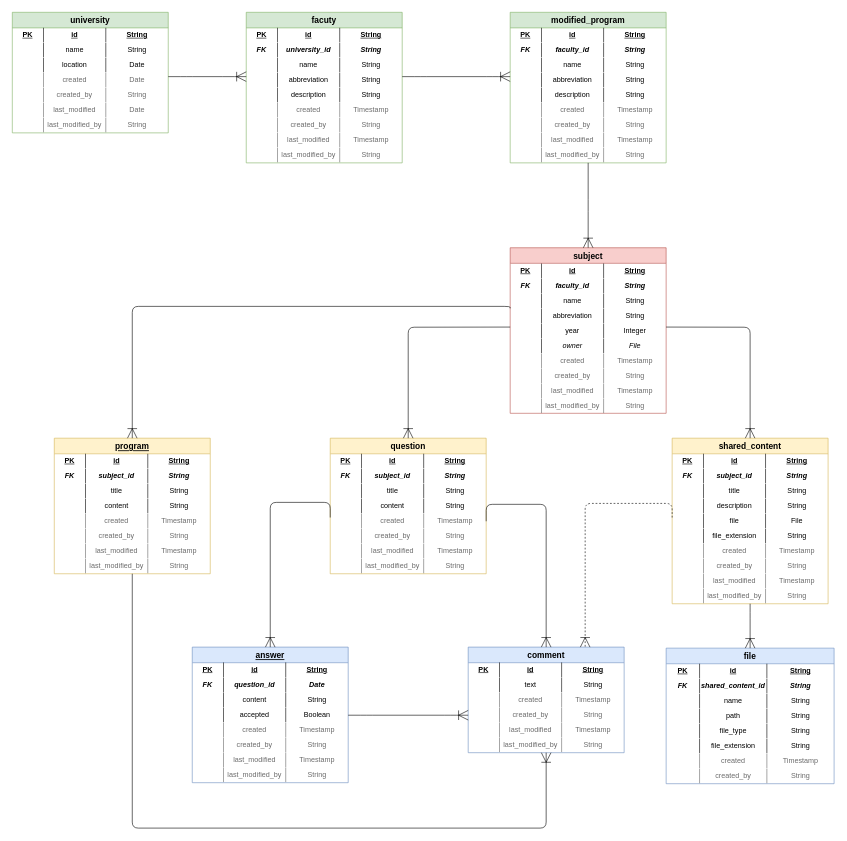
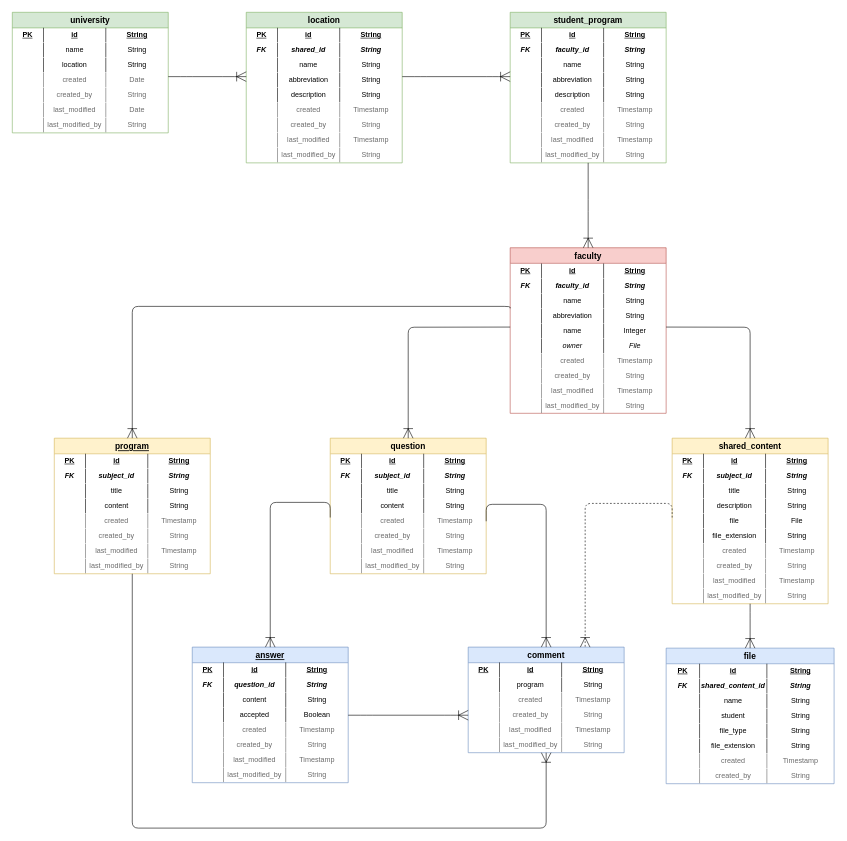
- <mxCell id="50" value="facuty" style="swimlane;fontStyle=1;childLayout=stackLayout;horizontal=1;startSize=26;fillColor=#d5e8d4;horizontalStack=0;resizeParent=1;resizeParentMax=0;resizeLast=0;collapsible=1;marginBottom=0;swimlaneFillColor=#ffffff;align=center;fontSize=14;rounded=0;shadow=0;glass=0;strokeWidth=1;strokeColor=#82b366;" vertex="1" parent="1"><mxGeometry x="410" y="20" width="260" height="251" as="geometry" /></mxCell>
+ <mxCell id="50" value="location" style="swimlane;fontStyle=1;childLayout=stackLayout;horizontal=1;startSize=26;fillColor=#d5e8d4;horizontalStack=0;resizeParent=1;resizeParentMax=0;resizeLast=0;collapsible=1;marginBottom=0;swimlaneFillColor=#ffffff;align=center;fontSize=14;rounded=0;shadow=0;glass=0;strokeWidth=1;strokeColor=#82b366;" vertex="1" parent="1"><mxGeometry x="410" y="20" width="260" height="251" as="geometry" /></mxCell>
- <mxCell id="9" value="modified_program" style="swimlane;fontStyle=1;childLayout=stackLayout;horizontal=1;startSize=26;fillColor=#d5e8d4;horizontalStack=0;resizeParent=1;resizeParentMax=0;resizeLast=0;collapsible=1;marginBottom=0;swimlaneFillColor=#ffffff;align=center;fontSize=14;rounded=0;shadow=0;glass=0;strokeWidth=1;strokeColor=#82b366;" vertex="1" parent="1"><mxGeometry x="850" y="20" width="260" height="251" as="geometry" /></mxCell>
+ <mxCell id="9" value="student_program" style="swimlane;fontStyle=1;childLayout=stackLayout;horizontal=1;startSize=26;fillColor=#d5e8d4;horizontalStack=0;resizeParent=1;resizeParentMax=0;resizeLast=0;collapsible=1;marginBottom=0;swimlaneFillColor=#ffffff;align=center;fontSize=14;rounded=0;shadow=0;glass=0;strokeWidth=1;strokeColor=#82b366;" vertex="1" parent="1"><mxGeometry x="850" y="20" width="260" height="251" as="geometry" /></mxCell>
- <mxCell id="52" value="&lt;table style=&quot;width: 100% ; height: 100% ; border-collapse: collapse&quot; width=&quot;100%&quot;&gt;&lt;tbody&gt;&lt;tr&gt;&lt;td width=&quot;20%&quot; align=&quot;center&quot;&gt;&lt;b&gt;&lt;span&gt;FK&lt;/span&gt;&lt;br&gt;&lt;/b&gt;&lt;/td&gt;&lt;td style=&quot;border-left: 1px solid ; border-right: 1px solid&quot; width=&quot;40%&quot; align=&quot;center&quot;&gt;&lt;b&gt;&lt;span&gt;university_id&lt;/span&gt;&lt;/b&gt;&lt;/td&gt;&lt;td width=&quot;40%&quot; align=&quot;center&quot;&gt;&lt;b&gt;&lt;span&gt;String&lt;/span&gt;&lt;br&gt;&lt;/b&gt;&lt;/td&gt;&lt;/tr&gt;&lt;/tbody&gt;&lt;/table&gt;" style="text;html=1;strokeColor=none;fillColor=none;overflow=fill;rounded=0;shadow=0;glass=0;align=left;fontStyle=2" vertex="1" parent="50"><mxGeometry y="51" width="260" height="25" as="geometry" /></mxCell>
+ <mxCell id="52" value="&lt;table style=&quot;width: 100% ; height: 100% ; border-collapse: collapse&quot; width=&quot;100%&quot;&gt;&lt;tbody&gt;&lt;tr&gt;&lt;td width=&quot;20%&quot; align=&quot;center&quot;&gt;&lt;b&gt;&lt;span&gt;FK&lt;/span&gt;&lt;br&gt;&lt;/b&gt;&lt;/td&gt;&lt;td style=&quot;border-left: 1px solid ; border-right: 1px solid&quot; width=&quot;40%&quot; align=&quot;center&quot;&gt;&lt;b&gt;&lt;span&gt;shared_id&lt;/span&gt;&lt;/b&gt;&lt;/td&gt;&lt;td width=&quot;40%&quot; align=&quot;center&quot;&gt;&lt;b&gt;&lt;span&gt;String&lt;/span&gt;&lt;br&gt;&lt;/b&gt;&lt;/td&gt;&lt;/tr&gt;&lt;/tbody&gt;&lt;/table&gt;" style="text;html=1;strokeColor=none;fillColor=none;overflow=fill;rounded=0;shadow=0;glass=0;align=left;fontStyle=2" vertex="1" parent="50"><mxGeometry y="51" width="260" height="25" as="geometry" /></mxCell>
- <mxCell id="63" value="&lt;table style=&quot;width: 100% ; height: 100% ; border-collapse: collapse&quot; width=&quot;100%&quot;&gt;&lt;tbody&gt;&lt;tr&gt;&lt;td width=&quot;20%&quot; align=&quot;center&quot;&gt;&lt;/td&gt;&lt;td style=&quot;border-left: 1px solid ; border-right: 1px solid&quot; width=&quot;40%&quot; align=&quot;center&quot;&gt;location&lt;/td&gt;&lt;td width=&quot;40%&quot; align=&quot;center&quot;&gt;&lt;span&gt;Date&lt;/span&gt;&lt;br&gt;&lt;/td&gt;&lt;/tr&gt;&lt;/tbody&gt;&lt;/table&gt;" style="text;html=1;strokeColor=none;fillColor=none;overflow=fill;rounded=0;shadow=0;glass=0;align=left;fontStyle=0" vertex="1" parent="60"><mxGeometry y="76" width="260" height="25" as="geometry" /></mxCell>
+ <mxCell id="63" value="&lt;table style=&quot;width: 100% ; height: 100% ; border-collapse: collapse&quot; width=&quot;100%&quot;&gt;&lt;tbody&gt;&lt;tr&gt;&lt;td width=&quot;20%&quot; align=&quot;center&quot;&gt;&lt;/td&gt;&lt;td style=&quot;border-left: 1px solid ; border-right: 1px solid&quot; width=&quot;40%&quot; align=&quot;center&quot;&gt;location&lt;/td&gt;&lt;td width=&quot;40%&quot; align=&quot;center&quot;&gt;&lt;span&gt;String&lt;/span&gt;&lt;br&gt;&lt;/td&gt;&lt;/tr&gt;&lt;/tbody&gt;&lt;/table&gt;" style="text;html=1;strokeColor=none;fillColor=none;overflow=fill;rounded=0;shadow=0;glass=0;align=left;fontStyle=0" vertex="1" parent="60"><mxGeometry y="76" width="260" height="25" as="geometry" /></mxCell>
- <mxCell id="19" value="subject" style="swimlane;fontStyle=1;childLayout=stackLayout;horizontal=1;startSize=26;fillColor=#f8cecc;horizontalStack=0;resizeParent=1;resizeParentMax=0;resizeLast=0;collapsible=1;marginBottom=0;swimlaneFillColor=#ffffff;align=center;fontSize=14;rounded=0;shadow=0;glass=0;strokeWidth=1;strokeColor=#b85450;" vertex="1" parent="1"><mxGeometry x="850" y="412.5" width="260" height="276" as="geometry" /></mxCell>
+ <mxCell id="19" value="faculty" style="swimlane;fontStyle=1;childLayout=stackLayout;horizontal=1;startSize=26;fillColor=#f8cecc;horizontalStack=0;resizeParent=1;resizeParentMax=0;resizeLast=0;collapsible=1;marginBottom=0;swimlaneFillColor=#ffffff;align=center;fontSize=14;rounded=0;shadow=0;glass=0;strokeWidth=1;strokeColor=#b85450;" vertex="1" parent="1"><mxGeometry x="850" y="412.5" width="260" height="276" as="geometry" /></mxCell>
- <mxCell id="24" value="&lt;table style=&quot;width: 100% ; height: 100% ; border-collapse: collapse&quot; width=&quot;100%&quot;&gt;&lt;tbody&gt;&lt;tr&gt;&lt;td width=&quot;20%&quot; align=&quot;center&quot;&gt;&lt;br&gt;&lt;/td&gt;&lt;td style=&quot;border-left: 1px solid ; border-right: 1px solid&quot; width=&quot;40%&quot; align=&quot;center&quot;&gt;year&lt;/td&gt;&lt;td width=&quot;40%&quot; align=&quot;center&quot;&gt;Integer&lt;br&gt;&lt;/td&gt;&lt;/tr&gt;&lt;/tbody&gt;&lt;/table&gt;" style="text;html=1;strokeColor=none;fillColor=none;overflow=fill;rounded=0;shadow=0;glass=0;align=left;" vertex="1" parent="19"><mxGeometry y="126" width="260" height="25" as="geometry" /></mxCell>
+ <mxCell id="24" value="&lt;table style=&quot;width: 100% ; height: 100% ; border-collapse: collapse&quot; width=&quot;100%&quot;&gt;&lt;tbody&gt;&lt;tr&gt;&lt;td width=&quot;20%&quot; align=&quot;center&quot;&gt;&lt;br&gt;&lt;/td&gt;&lt;td style=&quot;border-left: 1px solid ; border-right: 1px solid&quot; width=&quot;40%&quot; align=&quot;center&quot;&gt;name&lt;/td&gt;&lt;td width=&quot;40%&quot; align=&quot;center&quot;&gt;Integer&lt;br&gt;&lt;/td&gt;&lt;/tr&gt;&lt;/tbody&gt;&lt;/table&gt;" style="text;html=1;strokeColor=none;fillColor=none;overflow=fill;rounded=0;shadow=0;glass=0;align=left;" vertex="1" parent="19"><mxGeometry y="126" width="260" height="25" as="geometry" /></mxCell>
- <mxCell id="70" value="&lt;table style=&quot;width: 100% ; height: 100% ; border-collapse: collapse&quot; width=&quot;100%&quot;&gt;&lt;tbody&gt;&lt;tr&gt;&lt;td width=&quot;20%&quot; align=&quot;center&quot;&gt;&lt;b&gt;FK&lt;/b&gt;&lt;/td&gt;&lt;td style=&quot;border-left: 1px solid ; border-right: 1px solid&quot; width=&quot;40%&quot; align=&quot;center&quot;&gt;&lt;b&gt;question_id&lt;/b&gt;&lt;/td&gt;&lt;td width=&quot;40%&quot; align=&quot;center&quot;&gt;&lt;b&gt;Date&lt;br&gt;&lt;/b&gt;&lt;/td&gt;&lt;/tr&gt;&lt;/tbody&gt;&lt;/table&gt;" style="text;html=1;strokeColor=none;fillColor=none;overflow=fill;rounded=0;shadow=0;glass=0;align=left;fontStyle=2" vertex="1" parent="68"><mxGeometry y="51" width="260" height="25" as="geometry" /></mxCell>
+ <mxCell id="70" value="&lt;table style=&quot;width: 100% ; height: 100% ; border-collapse: collapse&quot; width=&quot;100%&quot;&gt;&lt;tbody&gt;&lt;tr&gt;&lt;td width=&quot;20%&quot; align=&quot;center&quot;&gt;&lt;b&gt;FK&lt;/b&gt;&lt;/td&gt;&lt;td style=&quot;border-left: 1px solid ; border-right: 1px solid&quot; width=&quot;40%&quot; align=&quot;center&quot;&gt;&lt;b&gt;question_id&lt;/b&gt;&lt;/td&gt;&lt;td width=&quot;40%&quot; align=&quot;center&quot;&gt;&lt;b&gt;String&lt;br&gt;&lt;/b&gt;&lt;/td&gt;&lt;/tr&gt;&lt;/tbody&gt;&lt;/table&gt;" style="text;html=1;strokeColor=none;fillColor=none;overflow=fill;rounded=0;shadow=0;glass=0;align=left;fontStyle=2" vertex="1" parent="68"><mxGeometry y="51" width="260" height="25" as="geometry" /></mxCell>
- <mxCell id="4" value="&lt;table style=&quot;width: 100% ; height: 100% ; border-collapse: collapse&quot; width=&quot;100%&quot;&gt;&lt;tbody&gt;&lt;tr&gt;&lt;td width=&quot;20%&quot; align=&quot;center&quot;&gt;&lt;br&gt;&lt;/td&gt;&lt;td style=&quot;border-left: 1px solid ; border-right: 1px solid&quot; width=&quot;40%&quot; align=&quot;center&quot;&gt;text&lt;br&gt;&lt;/td&gt;&lt;td width=&quot;40%&quot; align=&quot;center&quot;&gt;String&lt;br&gt;&lt;/td&gt;&lt;/tr&gt;&lt;/tbody&gt;&lt;/table&gt;" style="text;html=1;strokeColor=none;fillColor=none;overflow=fill;rounded=0;shadow=0;glass=0;align=left;" vertex="1" parent="2"><mxGeometry y="51" width="260" height="25" as="geometry" /></mxCell>
+ <mxCell id="4" value="&lt;table style=&quot;width: 100% ; height: 100% ; border-collapse: collapse&quot; width=&quot;100%&quot;&gt;&lt;tbody&gt;&lt;tr&gt;&lt;td width=&quot;20%&quot; align=&quot;center&quot;&gt;&lt;br&gt;&lt;/td&gt;&lt;td style=&quot;border-left: 1px solid ; border-right: 1px solid&quot; width=&quot;40%&quot; align=&quot;center&quot;&gt;program&lt;br&gt;&lt;/td&gt;&lt;td width=&quot;40%&quot; align=&quot;center&quot;&gt;String&lt;br&gt;&lt;/td&gt;&lt;/tr&gt;&lt;/tbody&gt;&lt;/table&gt;" style="text;html=1;strokeColor=none;fillColor=none;overflow=fill;rounded=0;shadow=0;glass=0;align=left;" vertex="1" parent="2"><mxGeometry y="51" width="260" height="25" as="geometry" /></mxCell>
- <mxCell id="34" value="&lt;table style=&quot;width: 100% ; height: 100% ; border-collapse: collapse&quot; width=&quot;100%&quot;&gt;&lt;tbody&gt;&lt;tr&gt;&lt;td width=&quot;20%&quot; align=&quot;center&quot;&gt;&lt;br&gt;&lt;/td&gt;&lt;td style=&quot;border-left: 1px solid ; border-right: 1px solid&quot; width=&quot;40%&quot; align=&quot;center&quot;&gt;path&lt;/td&gt;&lt;td width=&quot;40%&quot; align=&quot;center&quot;&gt;String&lt;br&gt;&lt;/td&gt;&lt;/tr&gt;&lt;/tbody&gt;&lt;/table&gt;" style="text;html=1;strokeColor=none;fillColor=none;overflow=fill;rounded=0;shadow=0;glass=0;align=left;" vertex="1" parent="30"><mxGeometry y="101" width="280" height="25" as="geometry" /></mxCell>
+ <mxCell id="34" value="&lt;table style=&quot;width: 100% ; height: 100% ; border-collapse: collapse&quot; width=&quot;100%&quot;&gt;&lt;tbody&gt;&lt;tr&gt;&lt;td width=&quot;20%&quot; align=&quot;center&quot;&gt;&lt;br&gt;&lt;/td&gt;&lt;td style=&quot;border-left: 1px solid ; border-right: 1px solid&quot; width=&quot;40%&quot; align=&quot;center&quot;&gt;student&lt;/td&gt;&lt;td width=&quot;40%&quot; align=&quot;center&quot;&gt;String&lt;br&gt;&lt;/td&gt;&lt;/tr&gt;&lt;/tbody&gt;&lt;/table&gt;" style="text;html=1;strokeColor=none;fillColor=none;overflow=fill;rounded=0;shadow=0;glass=0;align=left;" vertex="1" parent="30"><mxGeometry y="101" width="280" height="25" as="geometry" /></mxCell>
